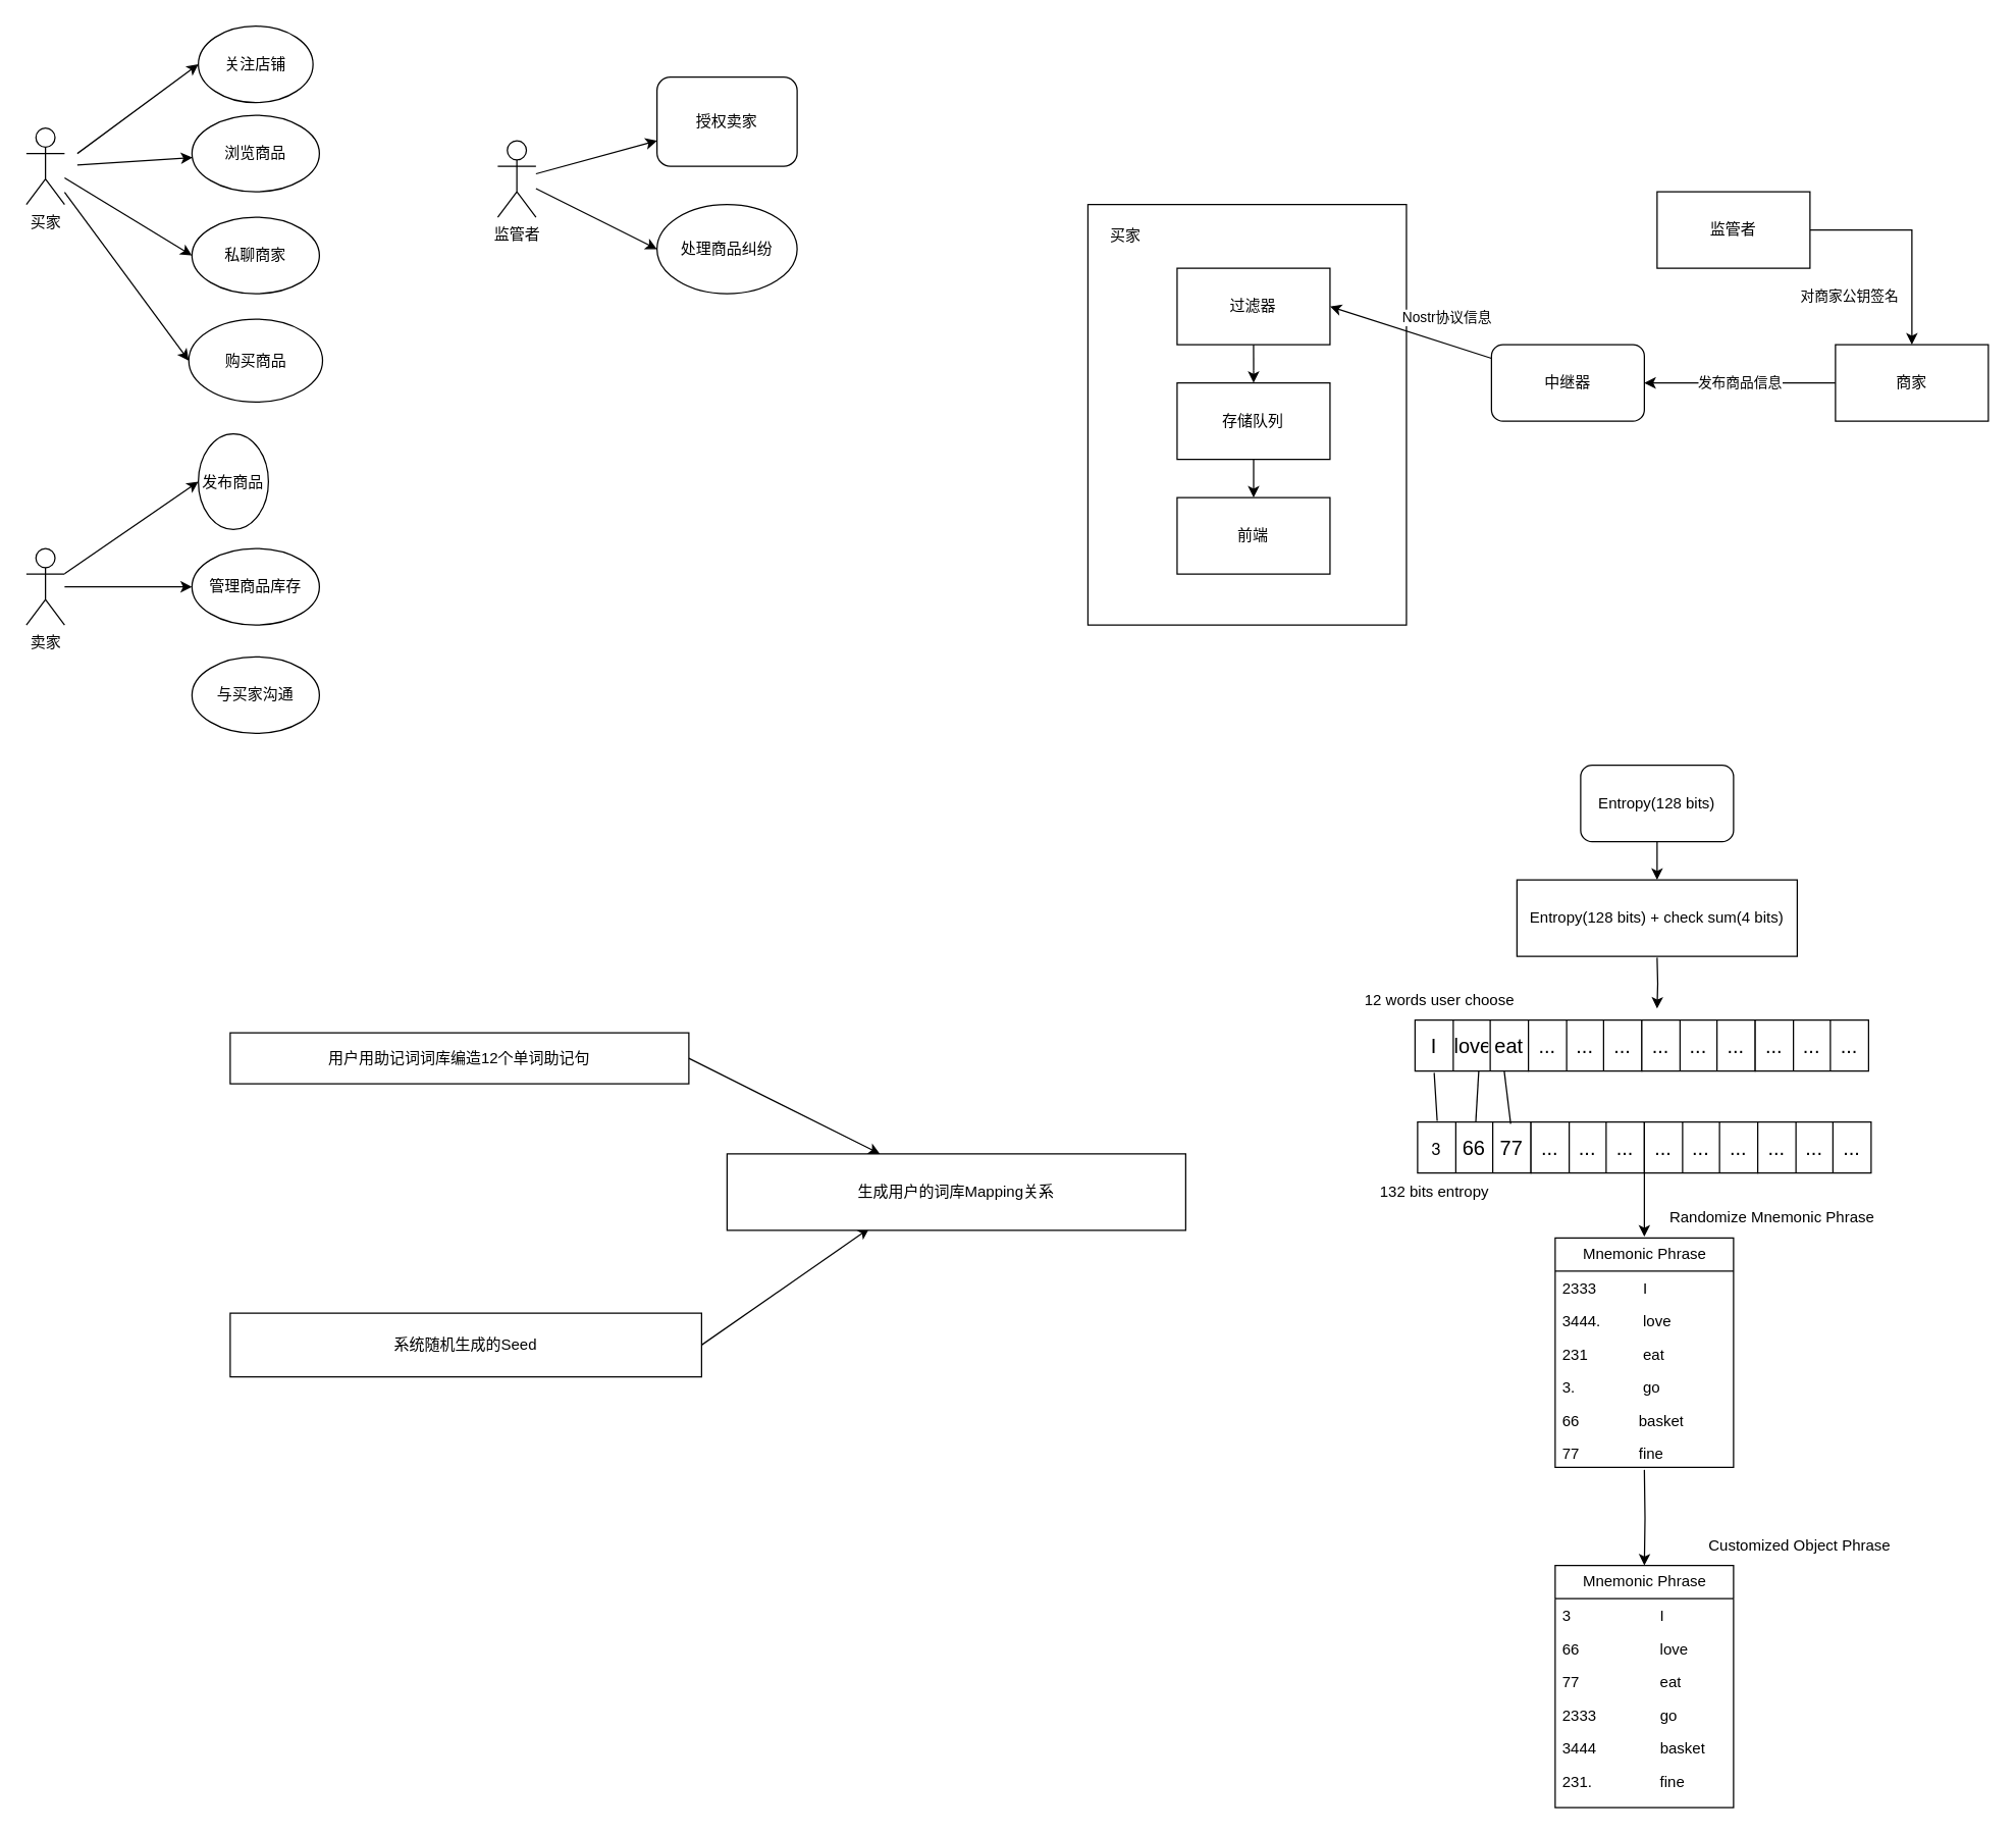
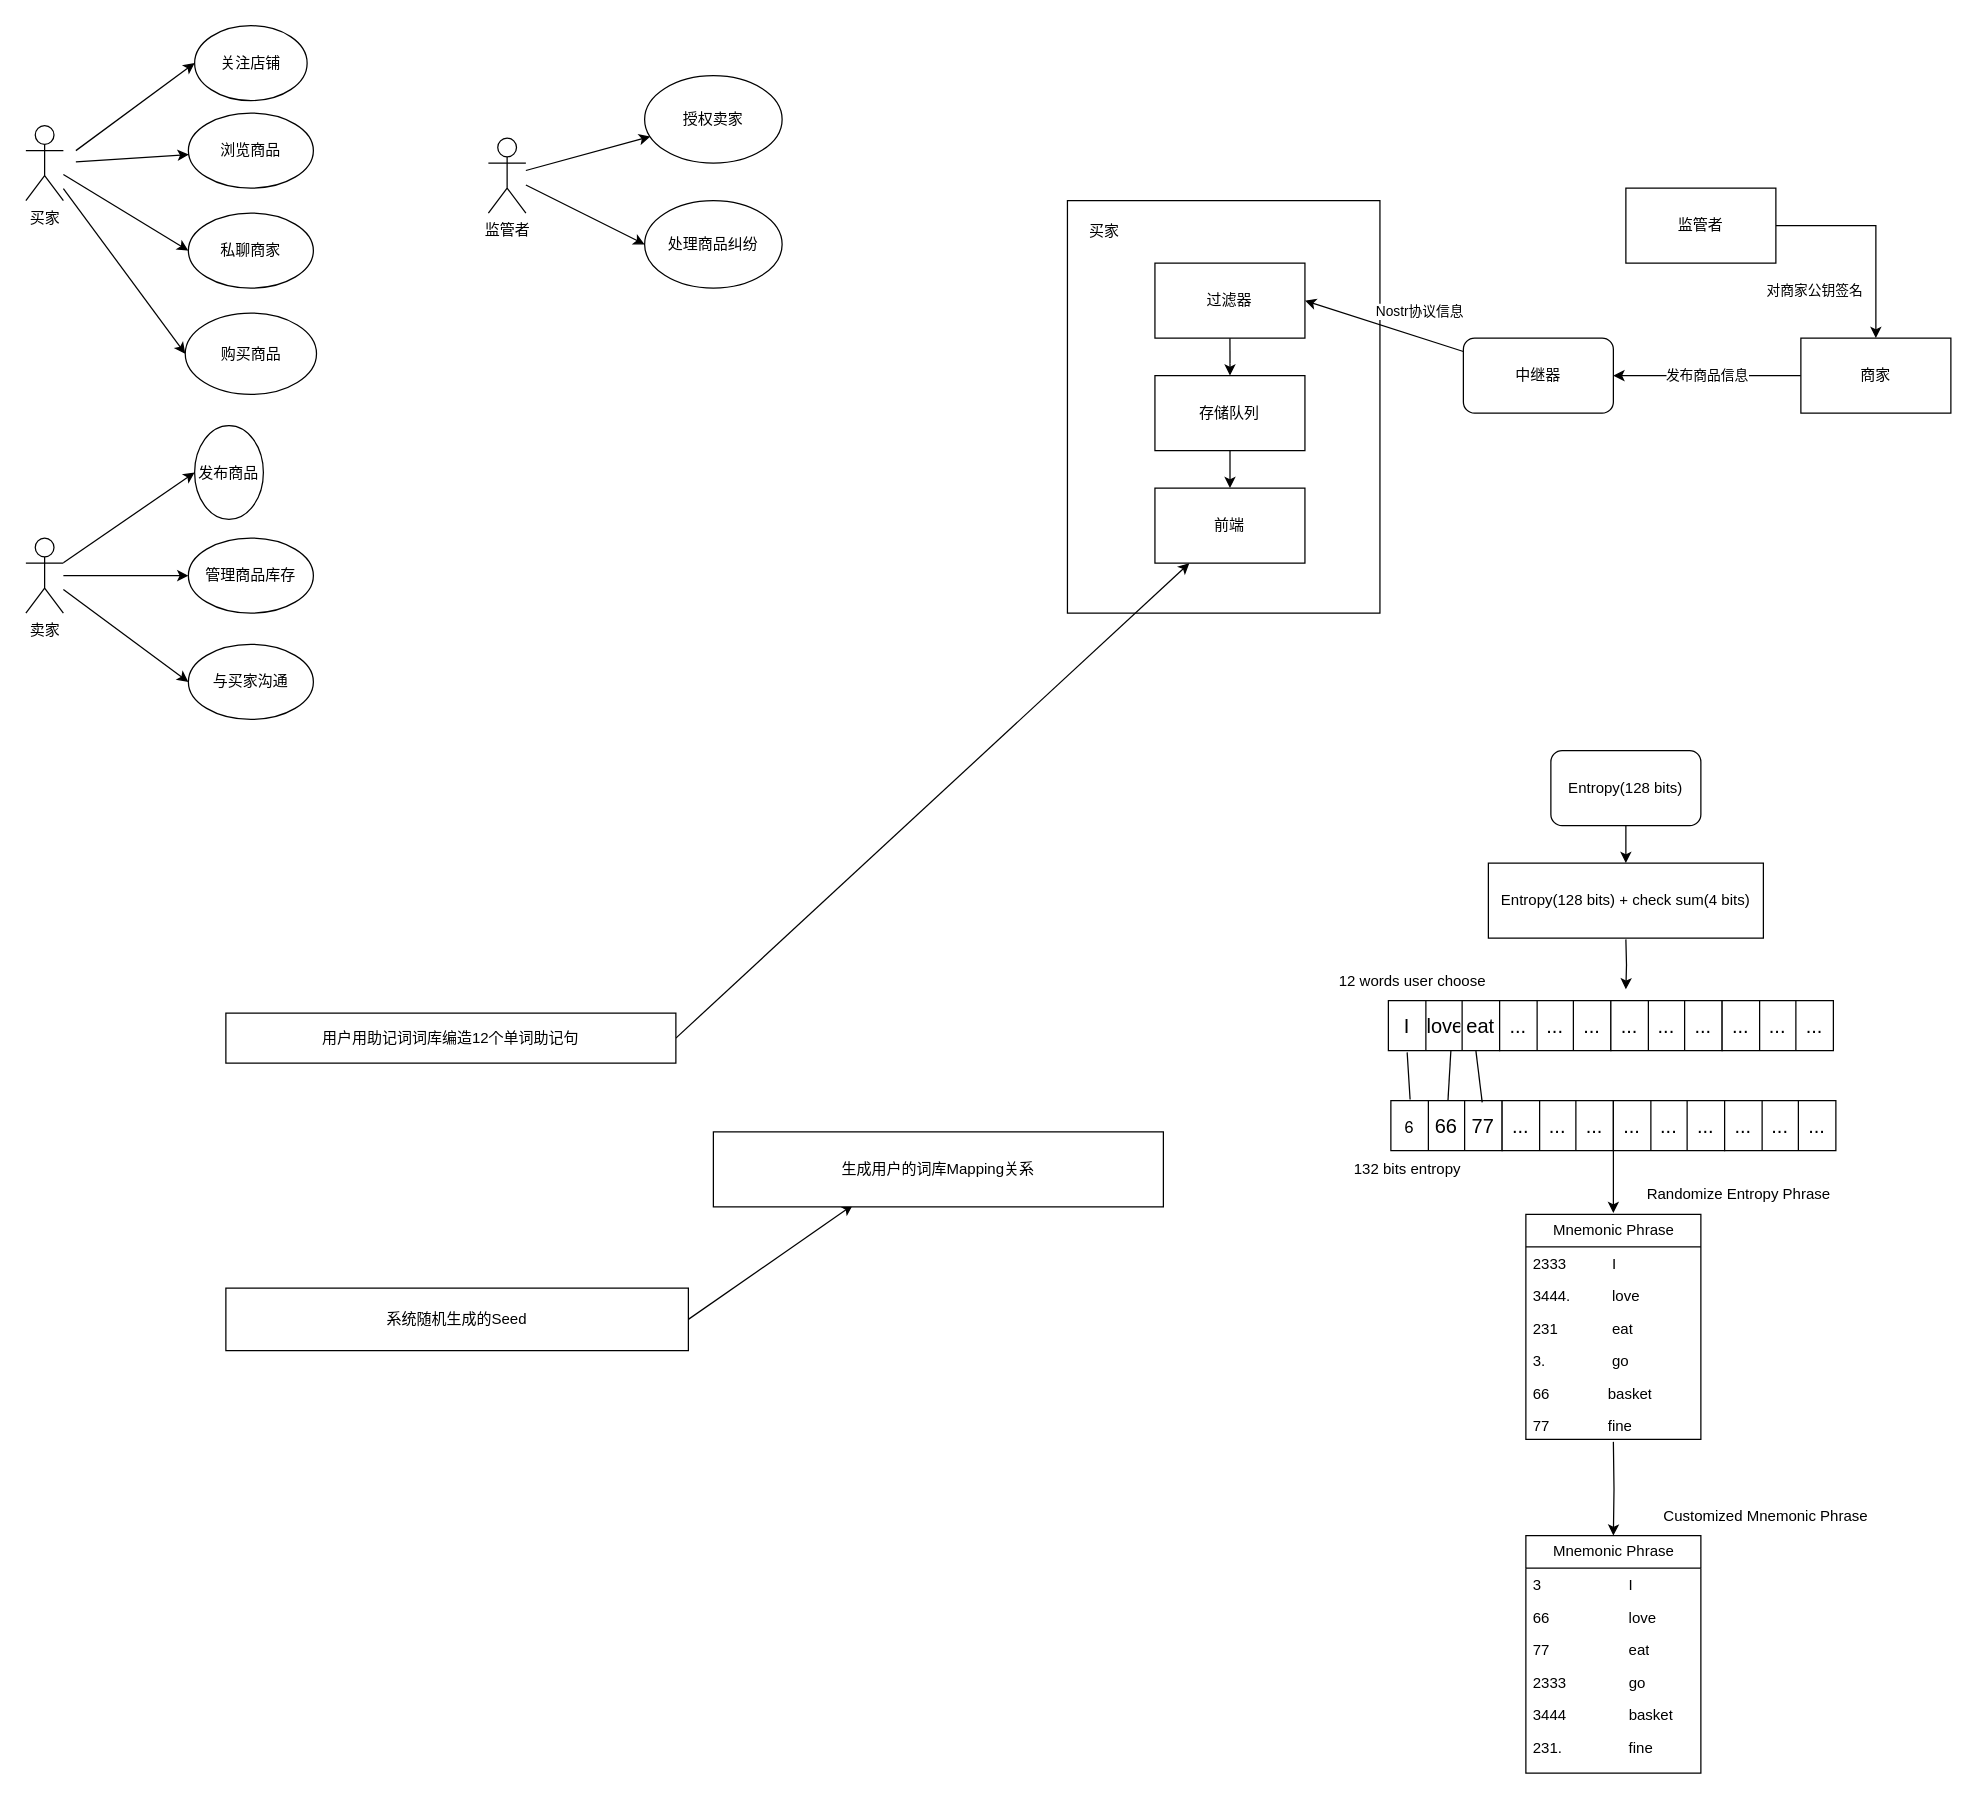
- <mxCell id="27" value="授权卖家" style="whiteSpace=wrap;html=1;rounded=1;" vertex="1" parent="1"><mxGeometry x="515" y="60" width="110" height="70" as="geometry" /></mxCell>
+ <mxCell id="27" value="授权卖家" style="ellipse;whiteSpace=wrap;html=1;" vertex="1" parent="1"><mxGeometry x="515" y="60" width="110" height="70" as="geometry" /></mxCell>
+ <mxCell id="19" style="rounded=0;orthogonalLoop=1;jettySize=auto;html=1;entryX=0;entryY=0.5;entryDx=0;entryDy=0;" edge="1" parent="1" source="20" target="23"><mxGeometry relative="1" as="geometry" /></mxCell>
- <mxCell id="37" style="rounded=0;orthogonalLoop=1;jettySize=auto;html=1;exitX=1;exitY=0.5;exitDx=0;exitDy=0;" edge="1" parent="1" source="38" target="41"><mxGeometry relative="1" as="geometry" /></mxCell>
+ <mxCell id="37" style="rounded=0;orthogonalLoop=1;jettySize=auto;html=1;exitX=1;exitY=0.5;exitDx=0;exitDy=0;" edge="1" parent="1" source="38" target="7"><mxGeometry relative="1" as="geometry" /></mxCell>
- <mxCell id="69" value="&lt;p style=&quot;margin: 0px; font-variant-numeric: normal; font-variant-east-asian: normal; font-stretch: normal; font-size: 13px; line-height: normal; font-family: &amp;quot;Helvetica Neue&amp;quot;; text-align: start;&quot; class=&quot;p1&quot;&gt;3&lt;/p&gt;" style="shape=partialRectangle;html=1;whiteSpace=wrap;connectable=0;strokeColor=inherit;overflow=hidden;fillColor=none;top=0;left=0;bottom=0;right=0;pointerEvents=1;fontSize=16;" vertex="1" parent="68"><mxGeometry width="30" height="40" as="geometry"><mxRectangle width="30" height="40" as="alternateBounds" /></mxGeometry></mxCell>
+ <mxCell id="69" value="&lt;p style=&quot;margin: 0px; font-variant-numeric: normal; font-variant-east-asian: normal; font-stretch: normal; font-size: 13px; line-height: normal; font-family: &amp;quot;Helvetica Neue&amp;quot;; text-align: start;&quot; class=&quot;p1&quot;&gt;6&lt;/p&gt;" style="shape=partialRectangle;html=1;whiteSpace=wrap;connectable=0;strokeColor=inherit;overflow=hidden;fillColor=none;top=0;left=0;bottom=0;right=0;pointerEvents=1;fontSize=16;" vertex="1" parent="68"><mxGeometry width="30" height="40" as="geometry"><mxRectangle width="30" height="40" as="alternateBounds" /></mxGeometry></mxCell>
- <mxCell id="97" value="Randomize&amp;nbsp;Mnemonic Phrase" style="text;html=1;align=center;verticalAlign=middle;resizable=0;points=[];autosize=1;strokeColor=none;fillColor=none;" vertex="1" parent="1"><mxGeometry x="1300" y="940" width="180" height="30" as="geometry" /></mxCell>
+ <mxCell id="97" value="Randomize&amp;nbsp;Entropy Phrase" style="text;html=1;align=center;verticalAlign=middle;resizable=0;points=[];autosize=1;strokeColor=none;fillColor=none;" vertex="1" parent="1"><mxGeometry x="1300" y="940" width="180" height="30" as="geometry" /></mxCell>
- <mxCell id="102" value="&amp;nbsp;Customized Object Phrase" style="text;html=1;align=center;verticalAlign=middle;resizable=0;points=[];autosize=1;strokeColor=none;fillColor=none;" vertex="1" parent="1"><mxGeometry x="1315" y="1198" width="190" height="30" as="geometry" /></mxCell>
+ <mxCell id="102" value="&amp;nbsp;Customized Mnemonic Phrase" style="text;html=1;align=center;verticalAlign=middle;resizable=0;points=[];autosize=1;strokeColor=none;fillColor=none;" vertex="1" parent="1"><mxGeometry x="1315" y="1198" width="190" height="30" as="geometry" /></mxCell>
